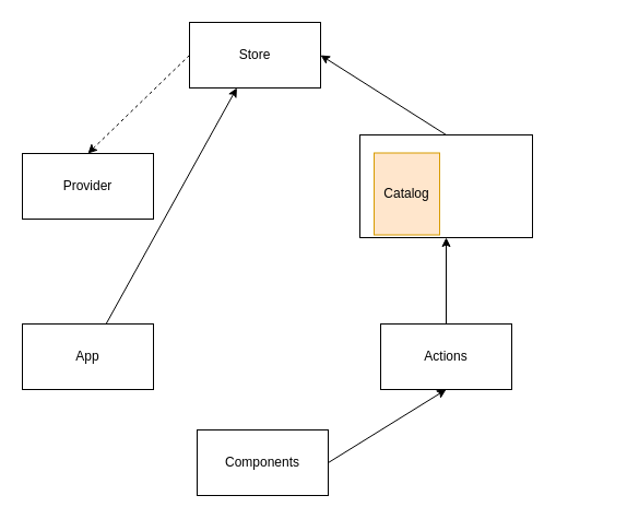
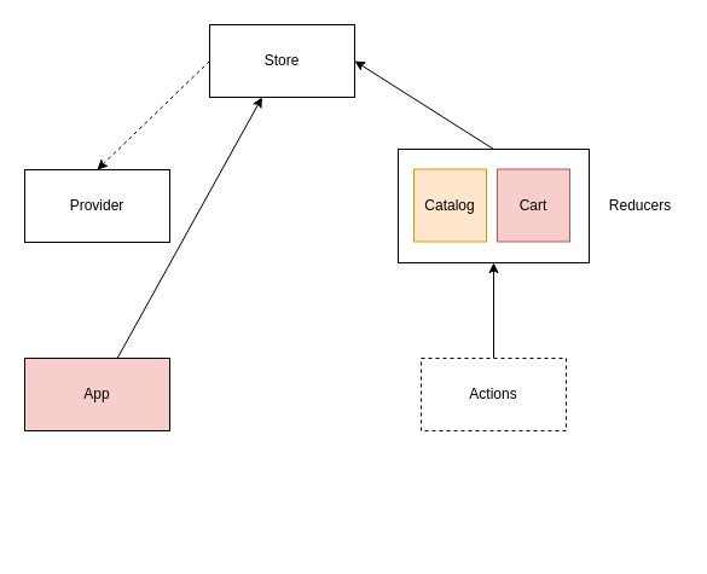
+ <mxCell id="7" value="Cart" style="rounded=0;whiteSpace=wrap;html=1;fillColor=#f8cecc;strokeColor=#b85450;" vertex="1" parent="1"><mxGeometry x="411" y="139.5" width="60" height="60" as="geometry" /></mxCell>
+ <mxCell id="8" value="Reducers" style="text;html=1;align=center;verticalAlign=middle;resizable=0;points=[];autosize=1;strokeColor=none;fillColor=none;" vertex="1" parent="1"><mxGeometry x="494" y="157" width="69" height="26" as="geometry" /></mxCell>
- <mxCell id="6" value="Catalog" style="rounded=0;whiteSpace=wrap;html=1;fillColor=#ffe6cc;strokeColor=#d79b00;" vertex="1" parent="1"><mxGeometry x="342" y="139.5" width="60" height="75" as="geometry" /></mxCell>
+ <mxCell id="6" value="Catalog" style="rounded=0;whiteSpace=wrap;html=1;fillColor=#ffe6cc;strokeColor=#d79b00;" vertex="1" parent="1"><mxGeometry x="342" y="139.5" width="60" height="60" as="geometry" /></mxCell>
- <mxCell id="14" value="App" style="rounded=0;whiteSpace=wrap;html=1;" vertex="1" parent="1"><mxGeometry x="20" y="296" width="120" height="60" as="geometry" /></mxCell>
+ <mxCell id="14" value="App" style="rounded=0;whiteSpace=wrap;html=1;fillColor=#f8cecc;" vertex="1" parent="1"><mxGeometry x="20" y="296" width="120" height="60" as="geometry" /></mxCell>
- <mxCell id="10" value="Actions" style="rounded=0;whiteSpace=wrap;html=1;" vertex="1" parent="1"><mxGeometry x="348" y="296" width="120" height="60" as="geometry" /></mxCell>
+ <mxCell id="10" value="Actions" style="rounded=0;whiteSpace=wrap;html=1;dashed=1;" vertex="1" parent="1"><mxGeometry x="348" y="296" width="120" height="60" as="geometry" /></mxCell>
- <mxCell id="11" style="edgeStyle=none;rounded=0;orthogonalLoop=1;jettySize=auto;html=1;entryX=0.5;entryY=1;entryDx=0;entryDy=0;exitX=1;exitY=0.5;exitDx=0;exitDy=0;" edge="1" parent="1" source="12" target="10"><mxGeometry relative="1" as="geometry" /></mxCell>
- <mxCell id="12" value="Components" style="rounded=0;whiteSpace=wrap;html=1;" vertex="1" parent="1"><mxGeometry x="180" y="393" width="120" height="60" as="geometry" /></mxCell>
